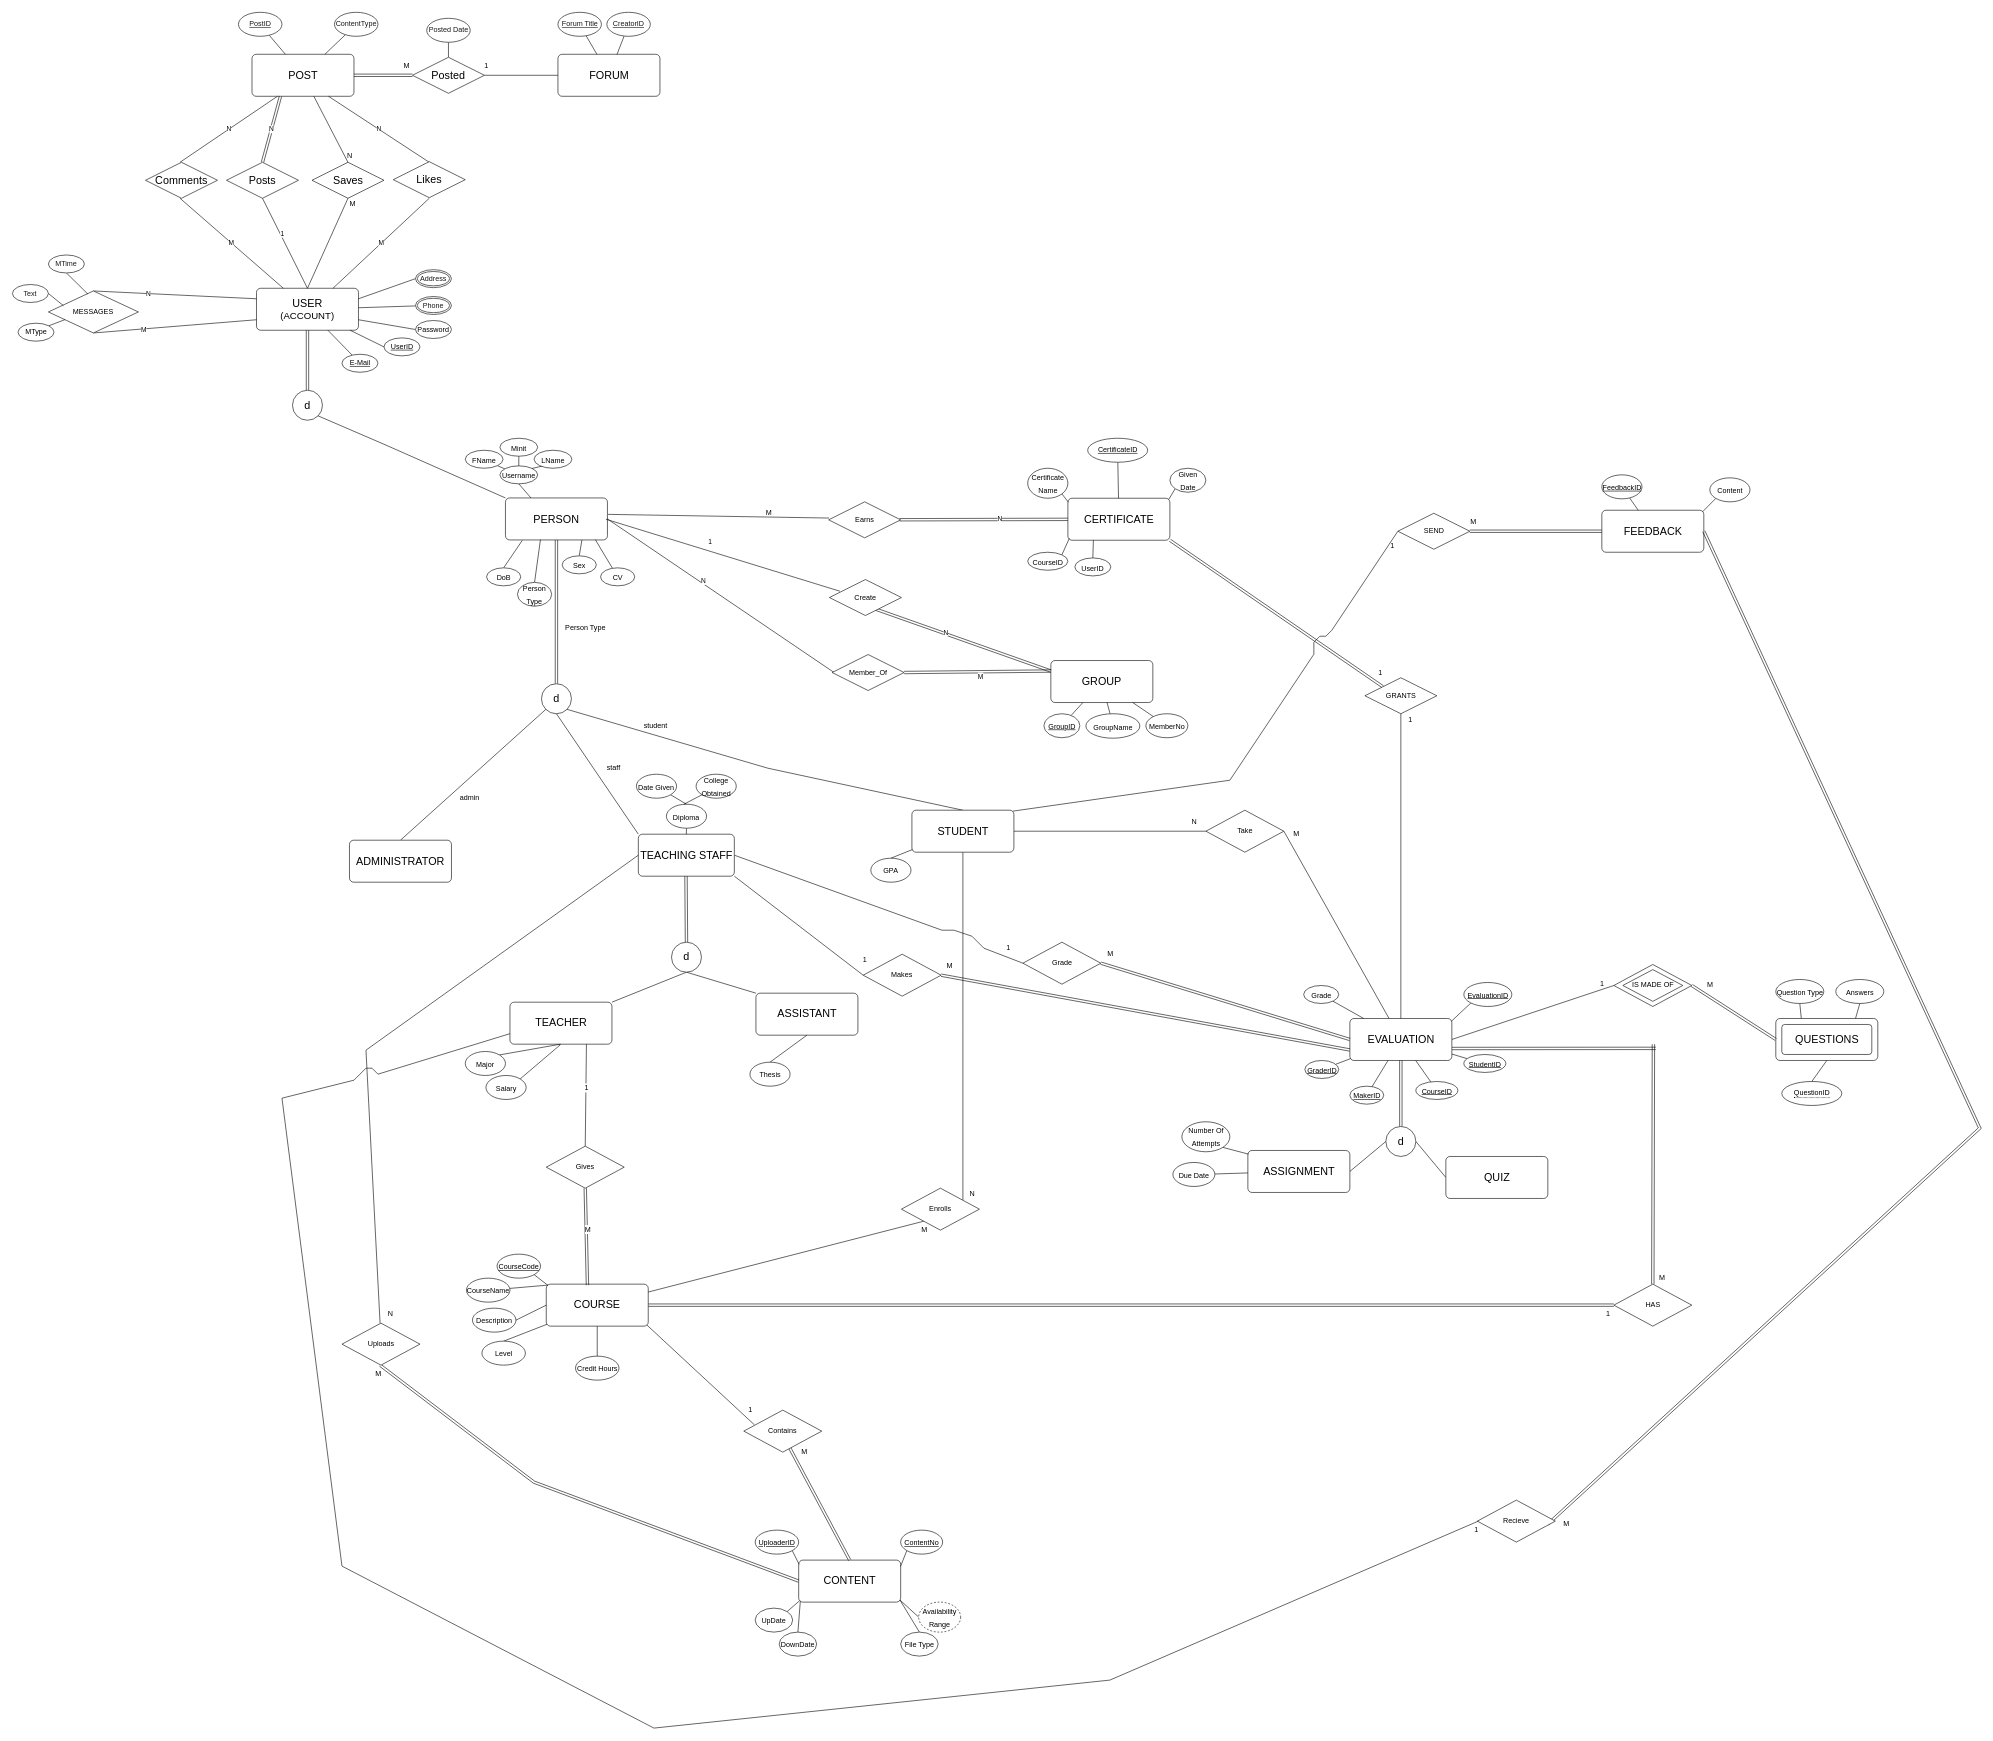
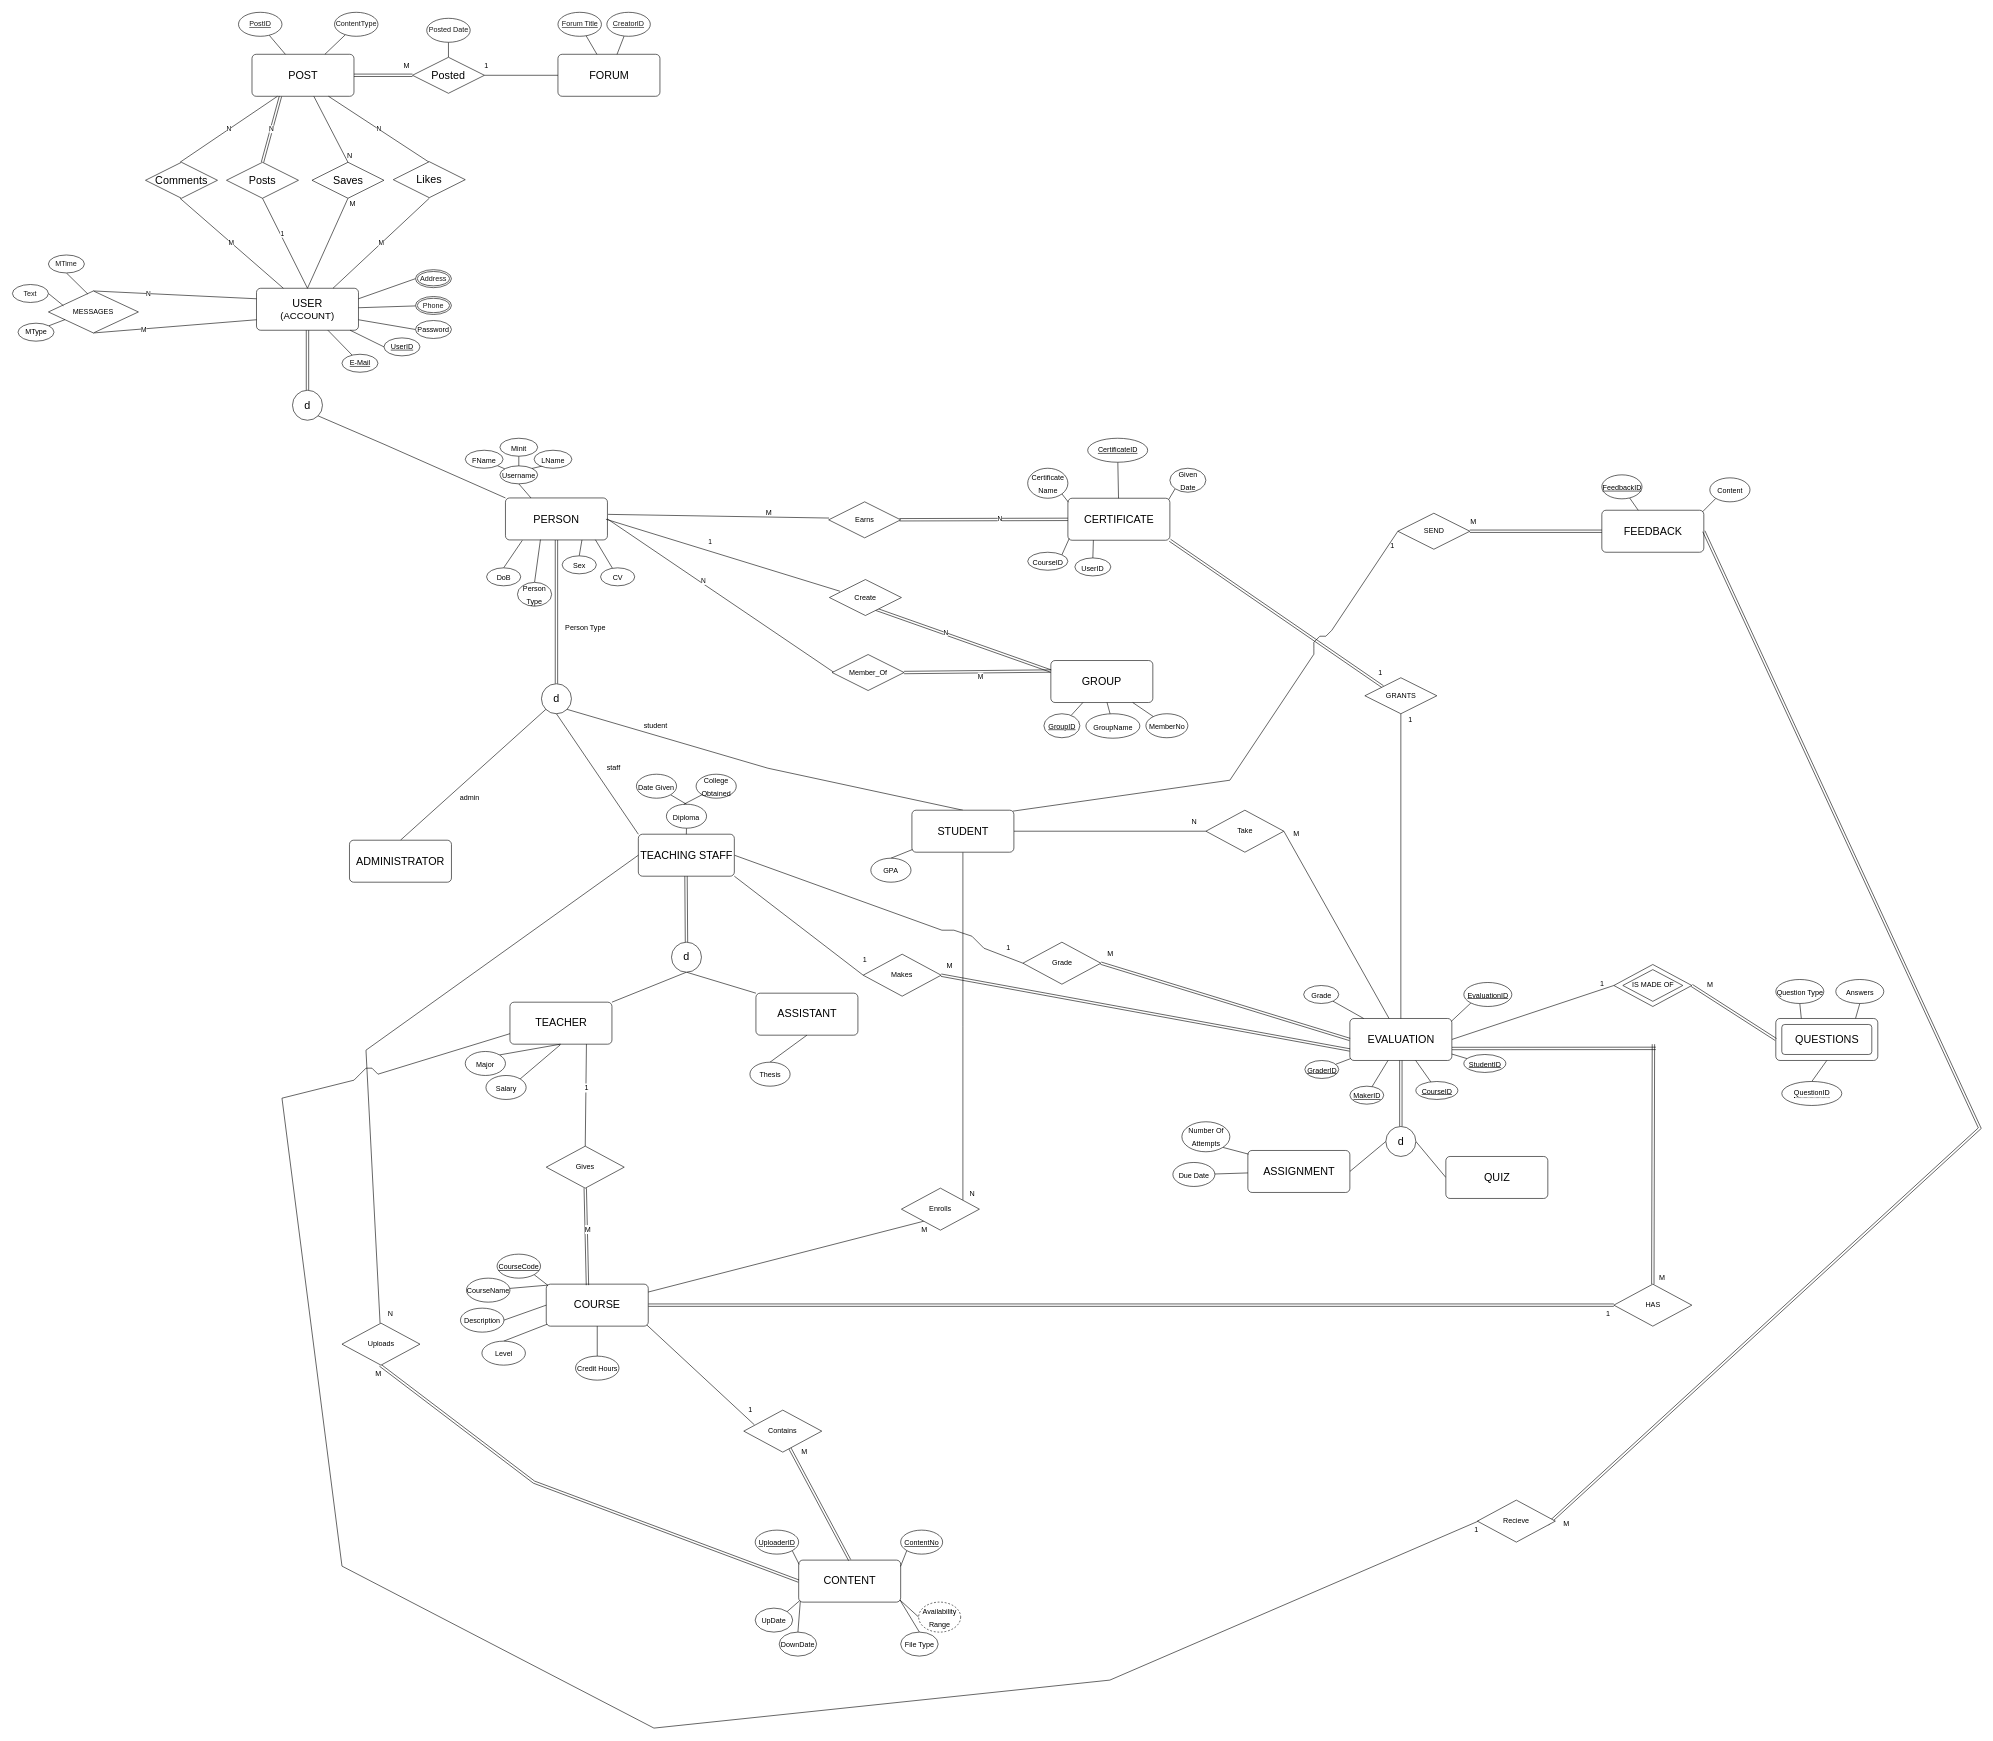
- <mxCell id="84" value="&lt;font style=&quot;font-size: 12px&quot;&gt;Description&lt;/font&gt;" style="ellipse;whiteSpace=wrap;html=1;align=center;fontSize=18;" vertex="1" parent="1"><mxGeometry x="787" y="2180" width="72.5" height="40" as="geometry" /></mxCell>
+ <mxCell id="84" value="&lt;font style=&quot;font-size: 12px&quot;&gt;Description&lt;/font&gt;" style="ellipse;whiteSpace=wrap;html=1;align=center;fontSize=18;" vertex="1" parent="1"><mxGeometry x="767" y="2180" width="72.5" height="40" as="geometry" /></mxCell>
